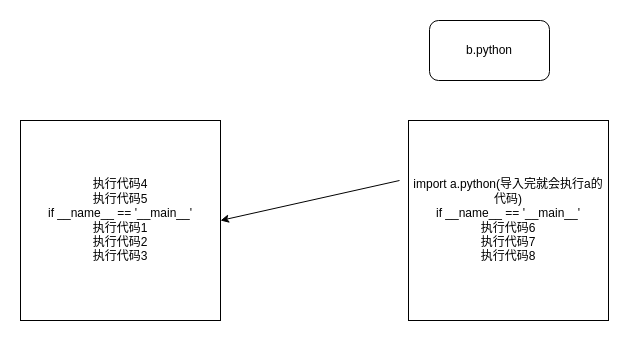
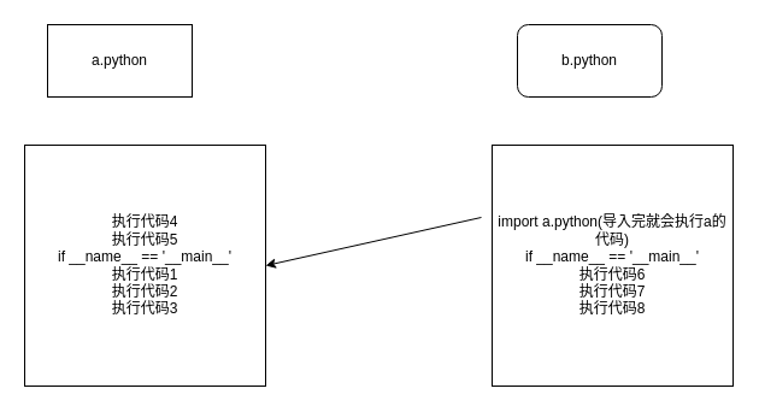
+ <mxCell id="2" value="a.python" style="rounded=0;whiteSpace=wrap;html=1;" vertex="1" parent="1"><mxGeometry x="39" y="20" width="120" height="60" as="geometry" /></mxCell>
